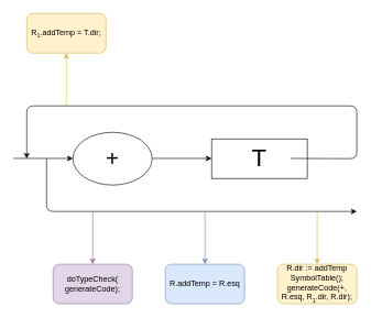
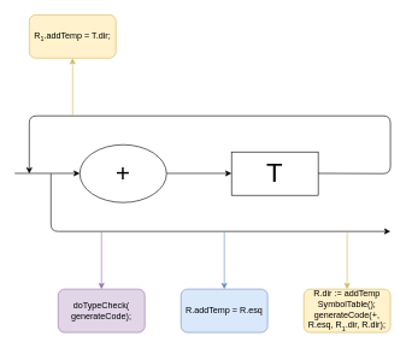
- <mxCell id="6" value="&lt;font style=&quot;font-size: 37px&quot;&gt;T&lt;/font&gt;" style="rounded=0;whiteSpace=wrap;html=1;" parent="4" vertex="1"><mxGeometry x="300" y="50" width="145" height="60" as="geometry" /></mxCell>
+ <mxCell id="6" value="&lt;font style=&quot;font-size: 37px&quot;&gt;T&lt;/font&gt;" style="rounded=0;whiteSpace=wrap;html=1;" parent="4" vertex="1"><mxGeometry x="300" y="50" width="120" height="60" as="geometry" /></mxCell>
